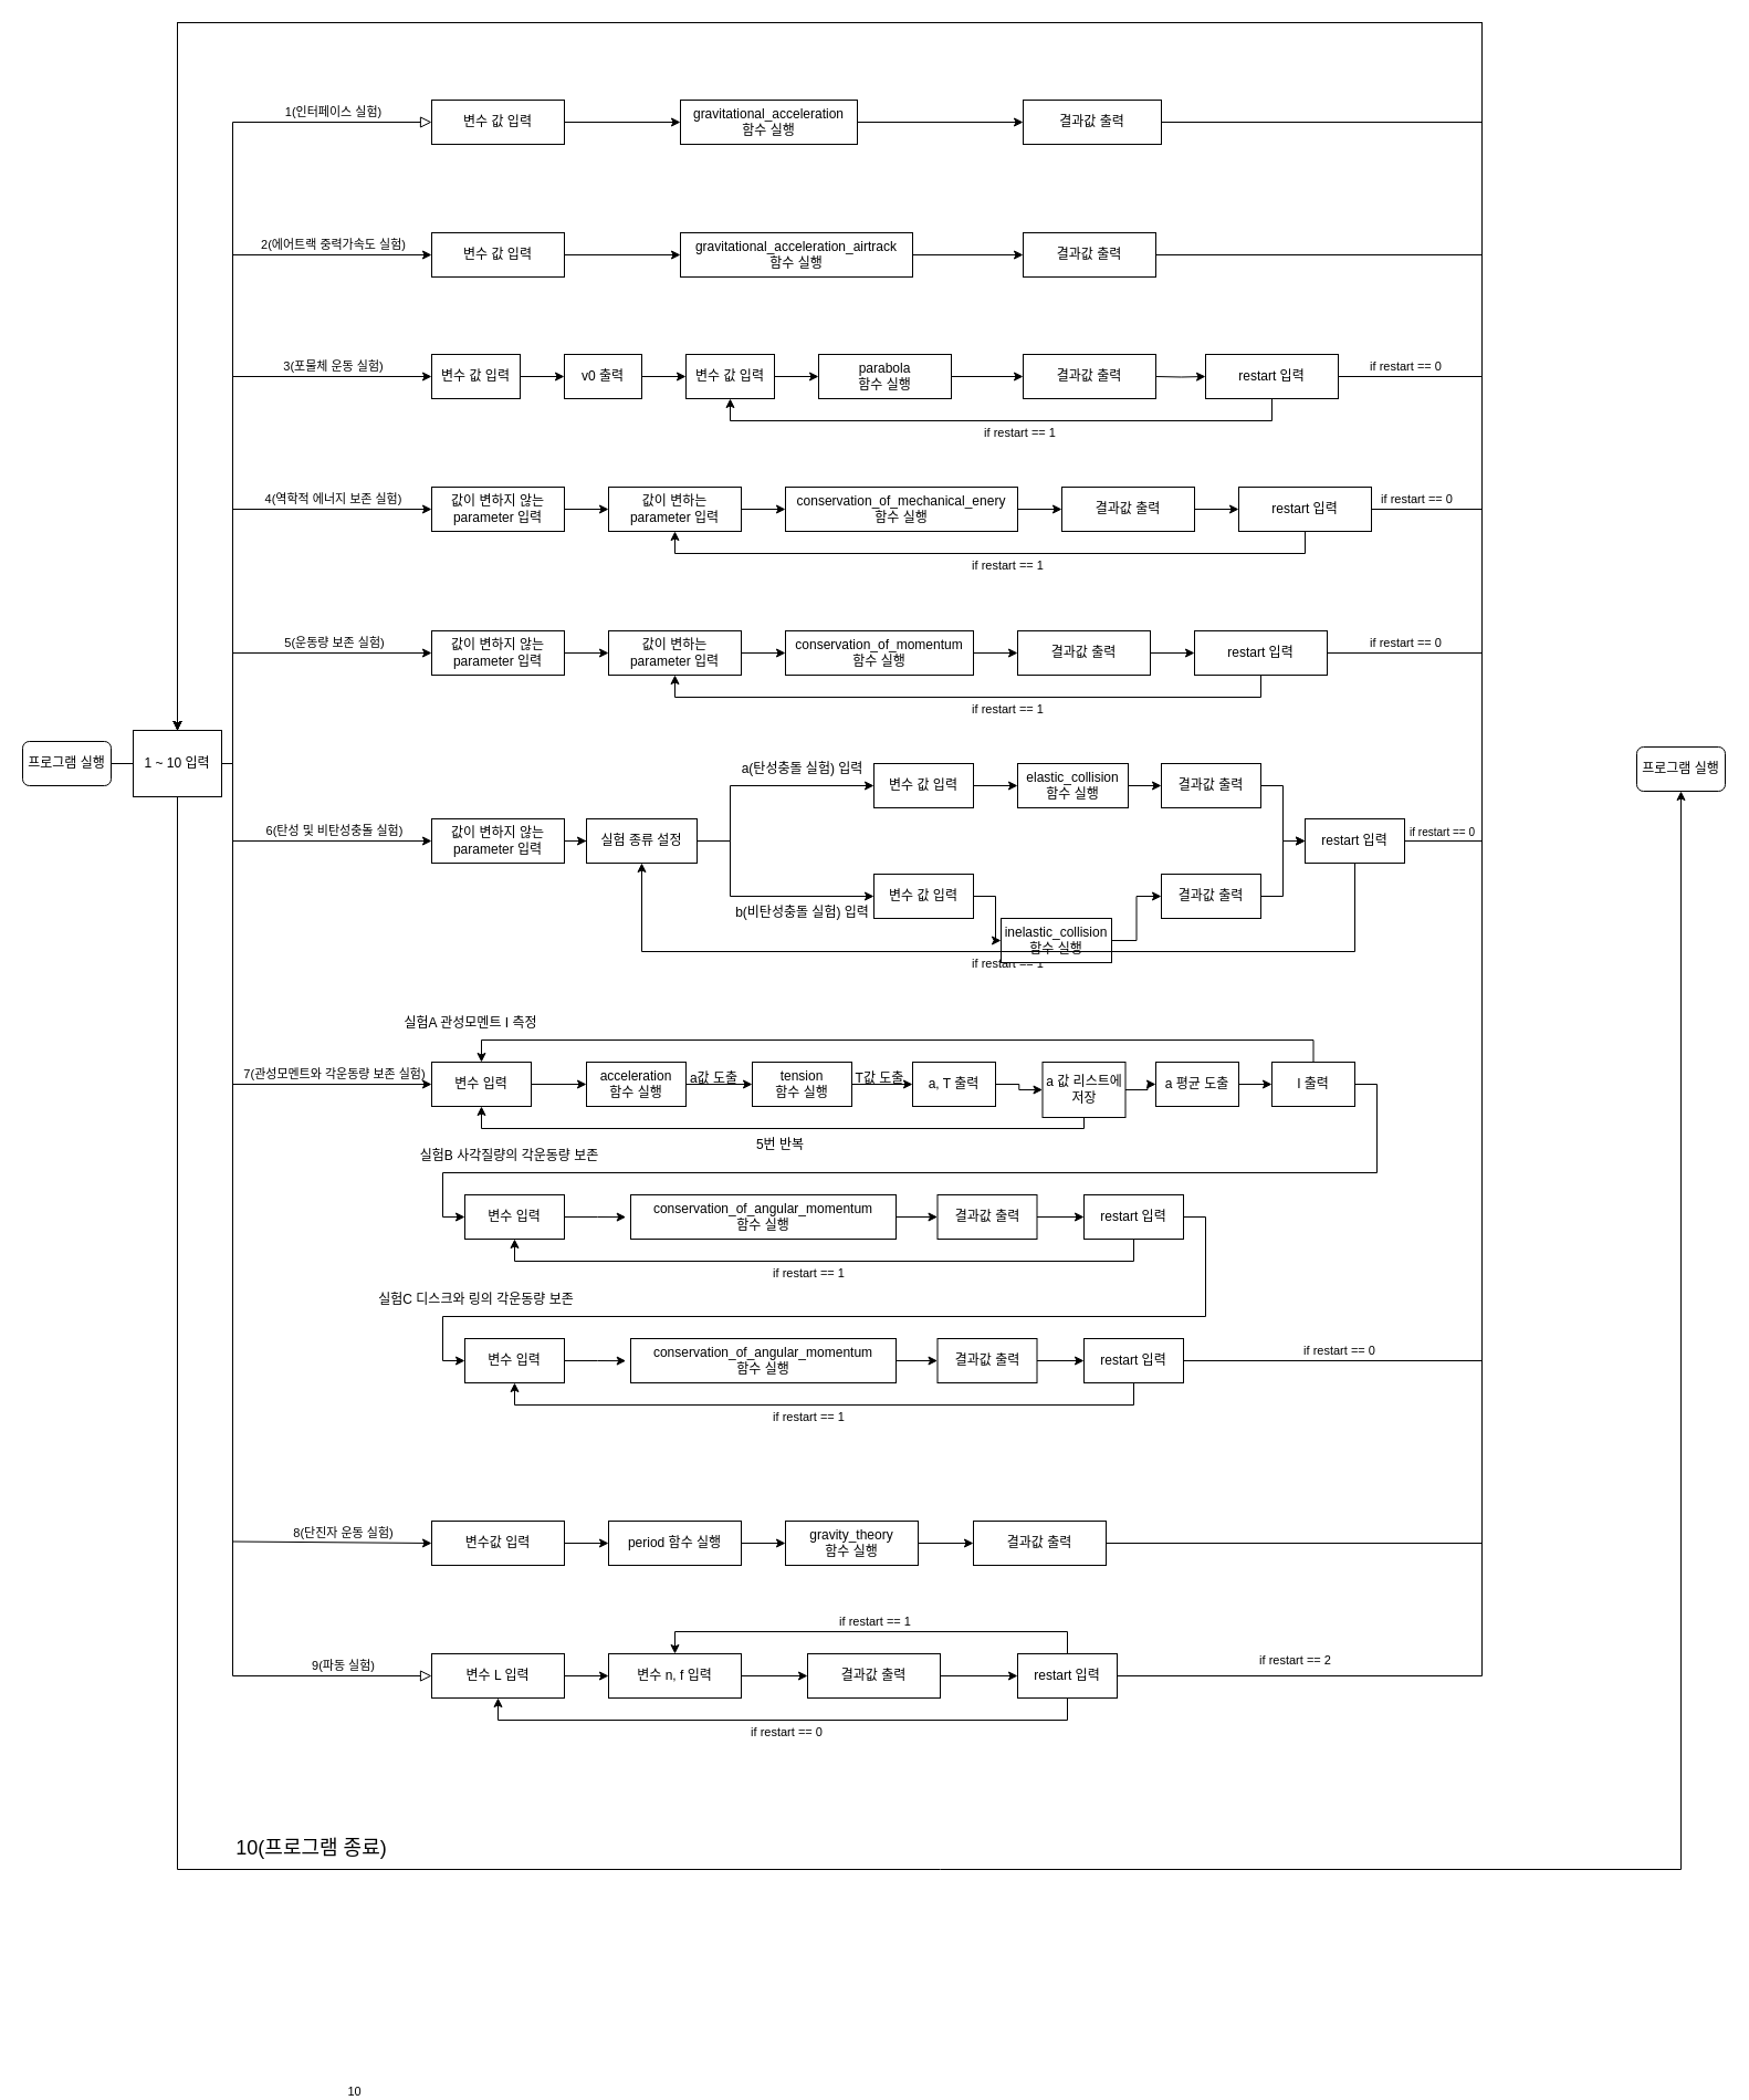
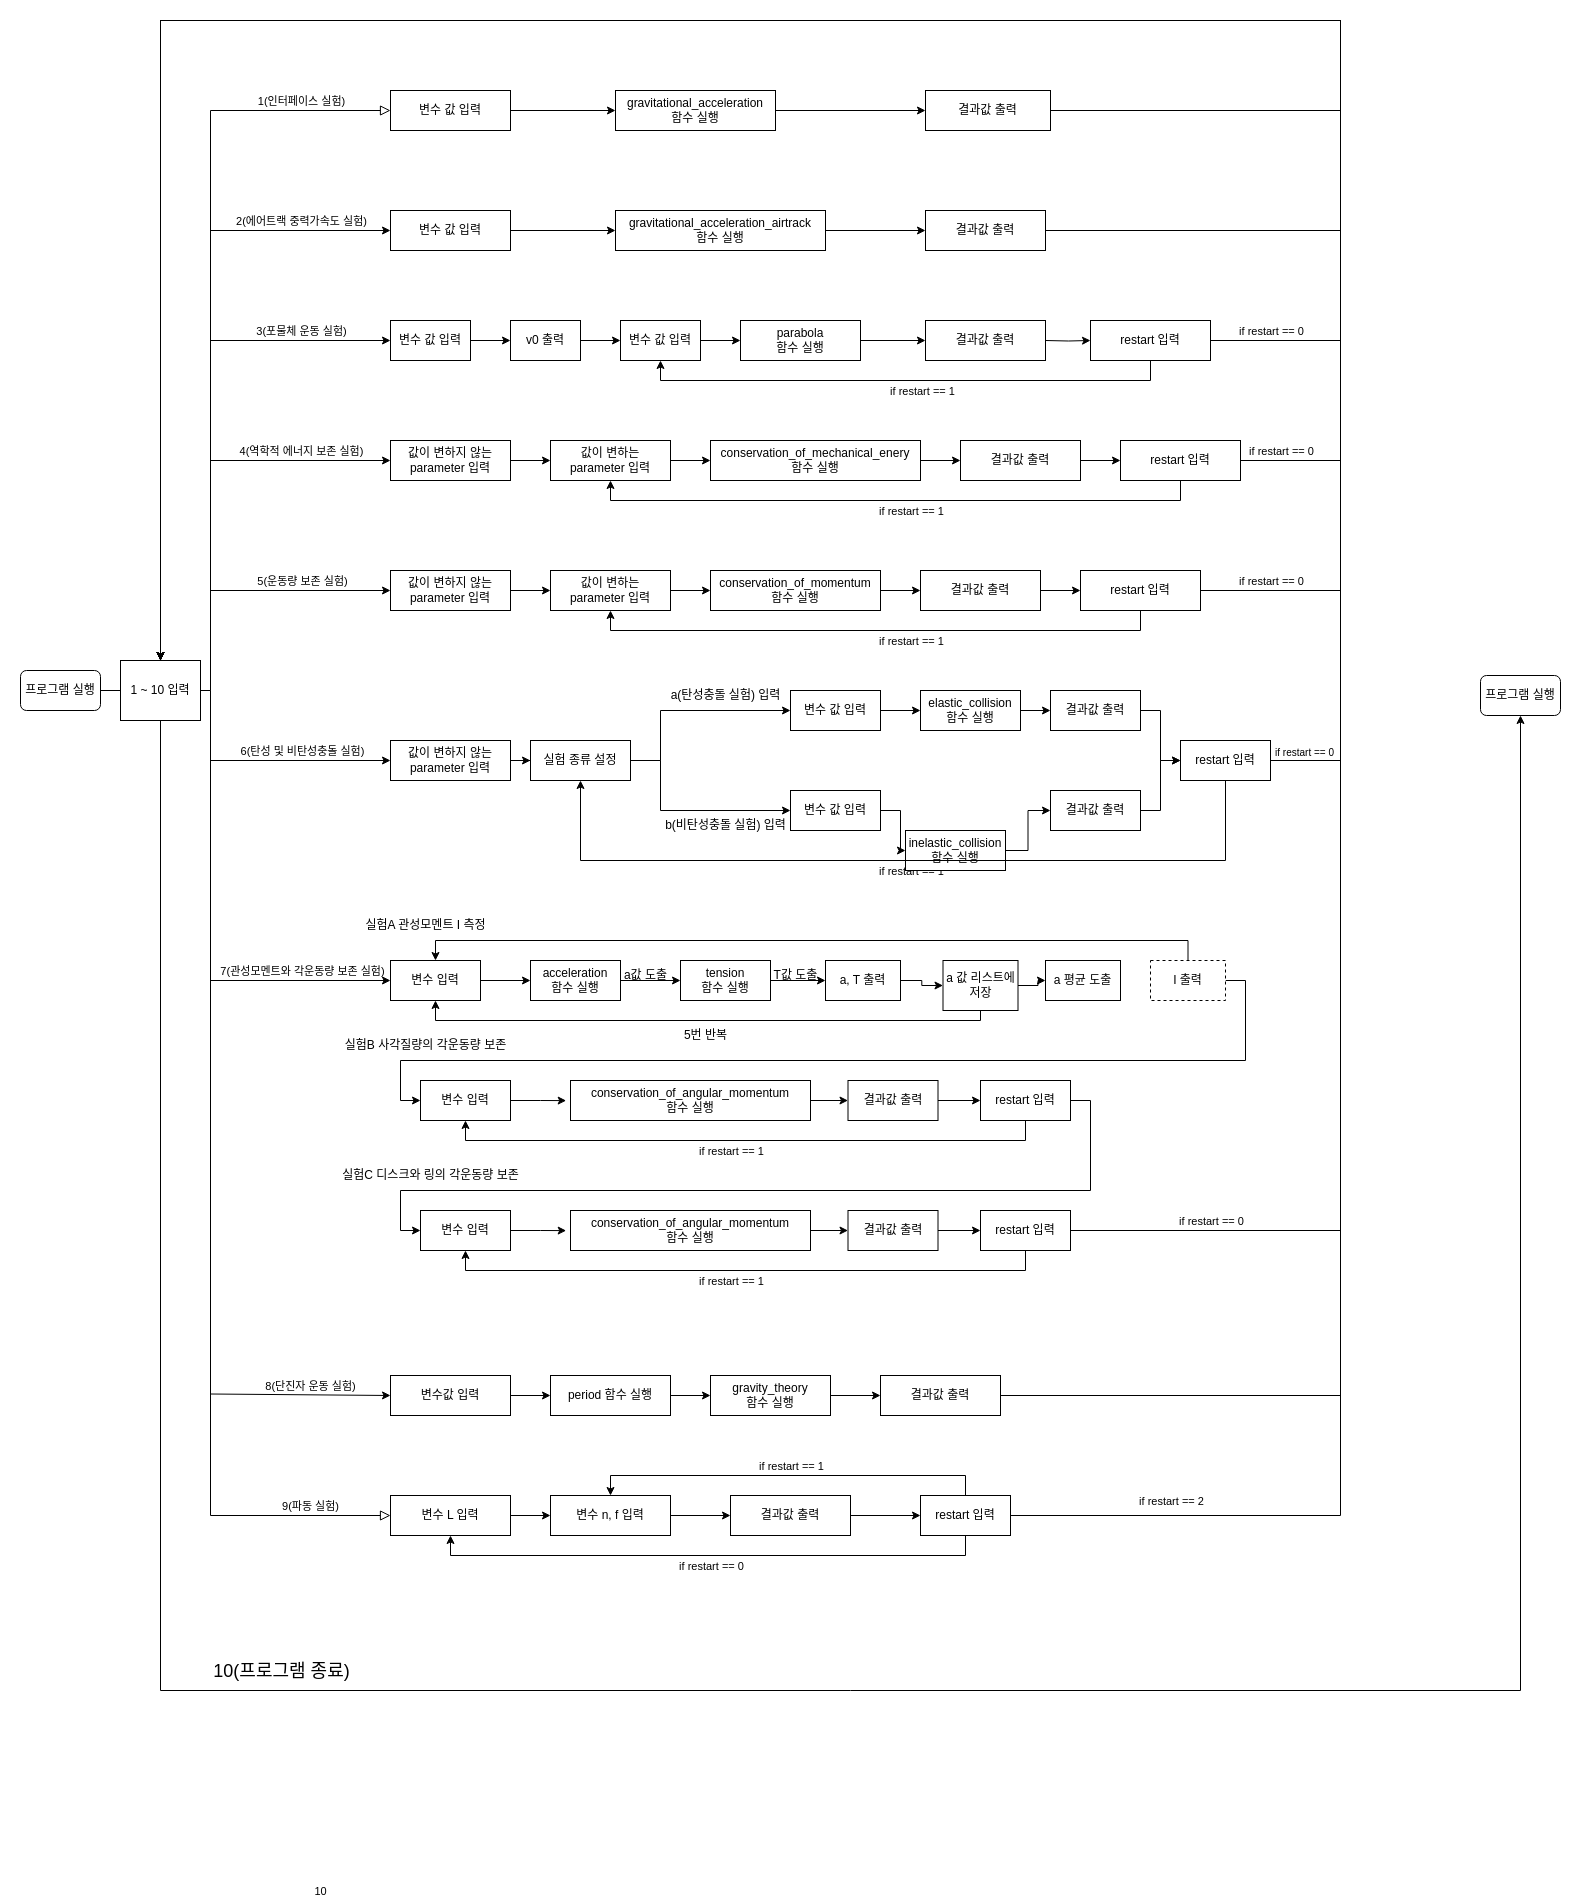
- <mxCell id="141" style="edgeStyle=orthogonalEdgeStyle;rounded=0;orthogonalLoop=1;jettySize=auto;html=1;entryX=0;entryY=0.5;entryDx=0;entryDy=0;" edge="1" parent="1" source="142" target="145"><mxGeometry relative="1" as="geometry" /></mxCell>
- <mxCell id="145" value="I 출력" style="rounded=0;whiteSpace=wrap;html=1;fontSize=12;glass=0;strokeWidth=1;shadow=0;" vertex="1" parent="1"><mxGeometry x="1150" y="960" width="75" height="40" as="geometry" /></mxCell>
+ <mxCell id="145" value="I 출력" style="rounded=0;whiteSpace=wrap;html=1;fontSize=12;glass=0;strokeWidth=1;shadow=0;dashed=1;" vertex="1" parent="1"><mxGeometry x="1150" y="960" width="75" height="40" as="geometry" /></mxCell>
- <mxCell id="165" value="실험B 사각질량의 각운동량 보존" style="text;html=1;align=center;verticalAlign=middle;resizable=0;points=[];autosize=1;strokeColor=none;fillColor=none;" vertex="1" parent="1"><mxGeometry x="370" y="1030" width="180" height="30" as="geometry" /></mxCell>
+ <mxCell id="165" value="실험B 사각질량의 각운동량 보존" style="text;html=1;align=center;verticalAlign=middle;resizable=0;points=[];autosize=1;strokeColor=none;fillColor=none;" vertex="1" parent="1"><mxGeometry x="335" y="1030" width="180" height="30" as="geometry" /></mxCell>
